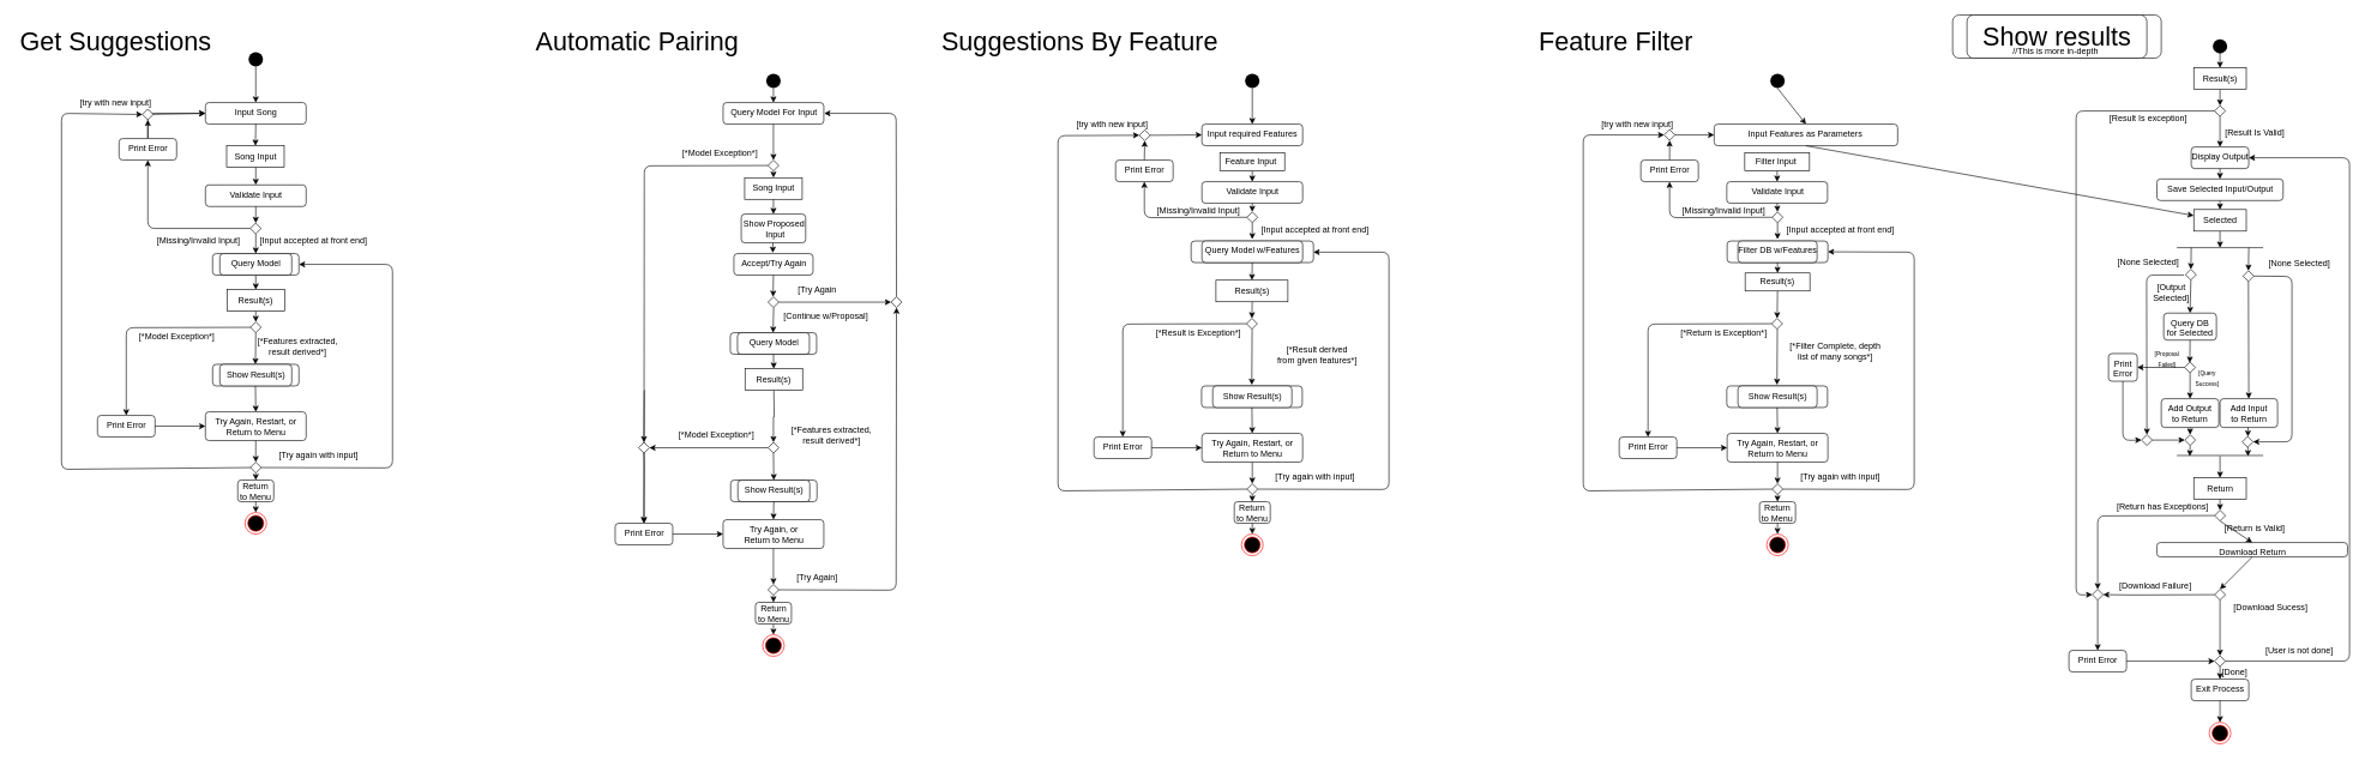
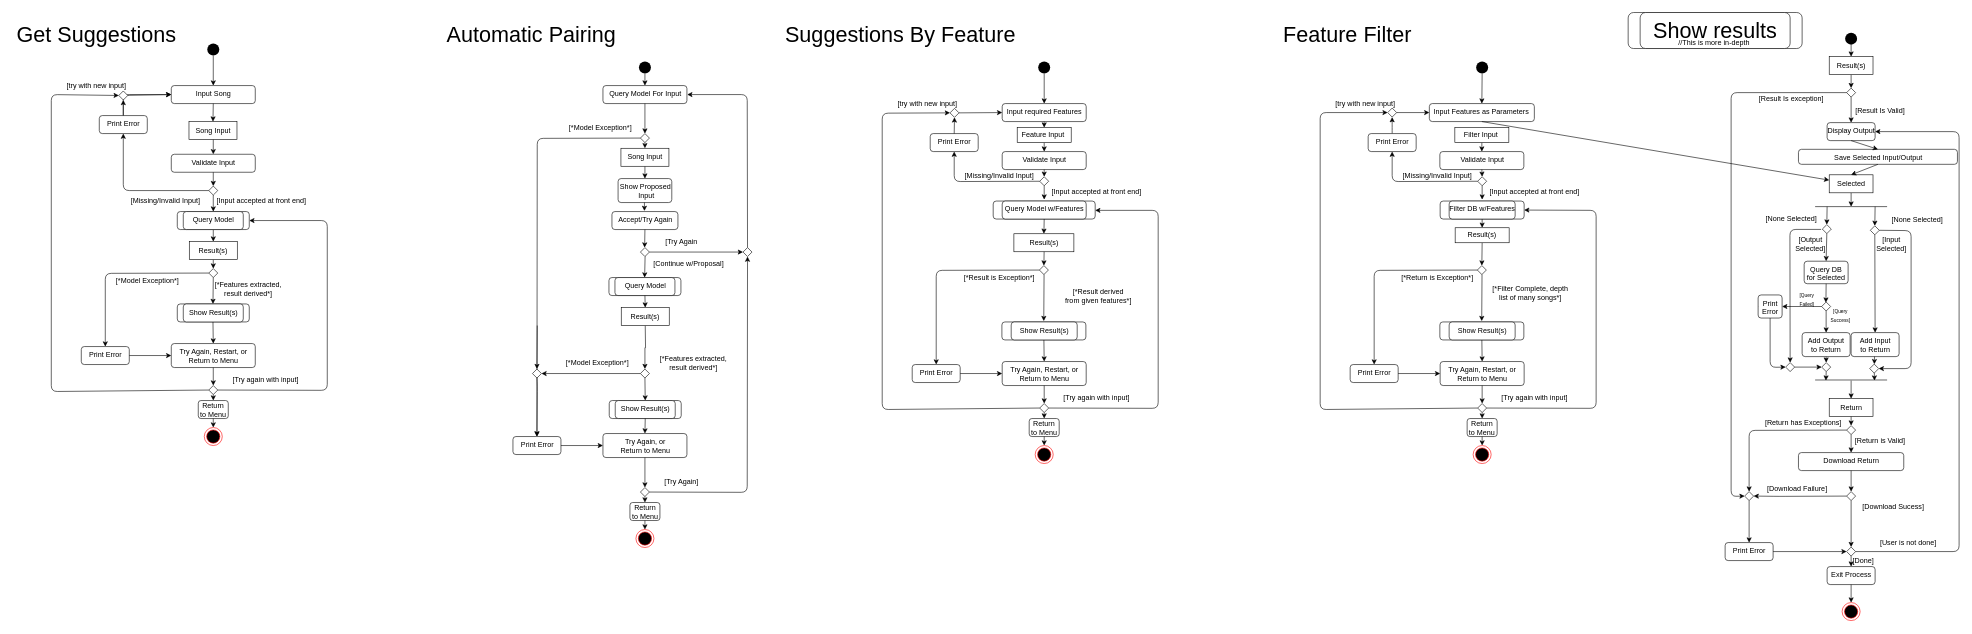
- <mxCell id="98" value="Input Features as Parameters&amp;nbsp;" style="html=1;align=center;verticalAlign=top;rounded=1;absoluteArcSize=1;arcSize=10;dashed=0;" parent="1" vertex="1"><mxGeometry x="2382" y="171.75" width="255" height="30" as="geometry" /></mxCell>
+ <mxCell id="98" value="Input Features as Parameters&amp;nbsp;" style="html=1;align=center;verticalAlign=top;rounded=1;absoluteArcSize=1;arcSize=10;dashed=0;" parent="1" vertex="1"><mxGeometry x="2382" y="171.75" width="175" height="30" as="geometry" /></mxCell>
+ <mxCell id="218" value="" style="endArrow=classic;html=1;exitX=0.5;exitY=1;exitDx=0;exitDy=0;entryX=0.5;entryY=0;entryDx=0;entryDy=0;" parent="1" source="69" target="217" edge="1"><mxGeometry width="50" height="50" relative="1" as="geometry"><mxPoint x="1705" y="341.75" as="sourcePoint" /><mxPoint x="1755" y="291.75" as="targetPoint" /></mxGeometry></mxCell>
- <mxCell id="145" value="Save Selected Input/Output" style="html=1;align=center;verticalAlign=top;rounded=1;absoluteArcSize=1;arcSize=10;dashed=0;" parent="1" vertex="1"><mxGeometry x="2997.25" y="248" width="175.5" height="30" as="geometry" /></mxCell>
+ <mxCell id="145" value="Save Selected Input/Output" style="html=1;align=center;verticalAlign=top;rounded=1;absoluteArcSize=1;arcSize=10;dashed=0;" parent="1" vertex="1"><mxGeometry x="2997.25" y="248" width="265" height="25" as="geometry" /></mxCell>
+ <mxCell id="158" value="[Input &lt;br&gt;Selected]" style="text;html=1;align=center;verticalAlign=middle;resizable=0;points=[];autosize=1;" parent="1" vertex="1"><mxGeometry x="3117" y="390.5" width="70" height="30" as="geometry" /></mxCell>
- <mxCell id="176" value="&lt;font style=&quot;font-size: 8px&quot;&gt;[Proposal &lt;br&gt;Failed]&lt;/font&gt;" style="text;html=1;align=center;verticalAlign=middle;resizable=0;points=[];autosize=1;" parent="1" vertex="1"><mxGeometry x="2990.88" y="477.5" width="40" height="40" as="geometry" /></mxCell>
+ <mxCell id="176" value="&lt;font style=&quot;font-size: 8px&quot;&gt;[Query &lt;br&gt;Failed]&lt;/font&gt;" style="text;html=1;align=center;verticalAlign=middle;resizable=0;points=[];autosize=1;" parent="1" vertex="1"><mxGeometry x="2990.88" y="477.5" width="40" height="40" as="geometry" /></mxCell>
- <mxCell id="151" value="Download Return" style="html=1;align=center;verticalAlign=top;rounded=1;absoluteArcSize=1;arcSize=10;dashed=0;" parent="1" vertex="1"><mxGeometry x="2997.25" y="753.5" width="265" height="20" as="geometry" /></mxCell>
+ <mxCell id="151" value="Download Return" style="html=1;align=center;verticalAlign=top;rounded=1;absoluteArcSize=1;arcSize=10;dashed=0;" parent="1" vertex="1"><mxGeometry x="2997.25" y="753.5" width="175.5" height="30" as="geometry" /></mxCell>
- <mxCell id="257" value="[User is not done]" style="text;html=1;align=center;verticalAlign=middle;resizable=0;points=[];autosize=1;" parent="1" vertex="1"><mxGeometry x="3140" y="893.5" width="110" height="20" as="geometry" /></mxCell>
+ <mxCell id="257" value="[User is not done]" style="text;html=1;align=center;verticalAlign=middle;resizable=0;points=[];autosize=1;" parent="1" vertex="1"><mxGeometry x="3125" y="893.5" width="110" height="20" as="geometry" /></mxCell>
